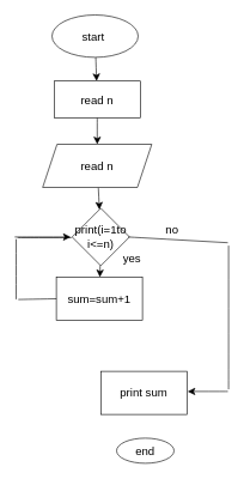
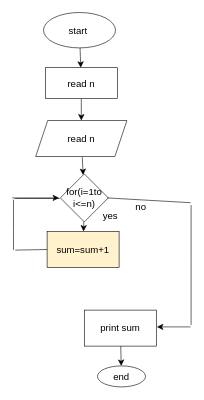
- <mxCell id="21" value="no" style="text;html=1;align=center;verticalAlign=middle;resizable=0;points=[];autosize=1;strokeColor=none;fillColor=none;fontSize=16;" vertex="1" parent="1"><mxGeometry x="221" y="302" width="36" height="31" as="geometry" /></mxCell>
+ <mxCell id="21" value="no" style="text;html=1;align=center;verticalAlign=middle;resizable=0;points=[];autosize=1;strokeColor=none;fillColor=none;fontSize=16;" vertex="1" parent="1"><mxGeometry x="216" y="327" width="36" height="31" as="geometry" /></mxCell>
- <mxCell id="9" value="print(i=1to&lt;br&gt;i&amp;lt;=n)" style="rhombus;whiteSpace=wrap;html=1;fontSize=16;" vertex="1" parent="1"><mxGeometry x="100" y="289" width="80" height="80" as="geometry" /></mxCell>
+ <mxCell id="9" value="for(i=1to&lt;br&gt;i&amp;lt;=n)" style="rhombus;whiteSpace=wrap;html=1;fontSize=16;" vertex="1" parent="1"><mxGeometry x="100" y="289" width="80" height="80" as="geometry" /></mxCell>
- <mxCell id="12" value="sum=sum+1" style="whiteSpace=wrap;html=1;fontSize=16;" vertex="1" parent="1"><mxGeometry x="78" y="385" width="120" height="60" as="geometry" /></mxCell>
+ <mxCell id="12" value="sum=sum+1" style="whiteSpace=wrap;html=1;fontSize=16;fillColor=#fff2cc;" vertex="1" parent="1"><mxGeometry x="78" y="385" width="120" height="60" as="geometry" /></mxCell>
+ <mxCell id="13" value="" style="edgeStyle=none;curved=1;rounded=0;orthogonalLoop=1;jettySize=auto;html=1;fontSize=12;startSize=8;endSize=8;" edge="1" parent="1" source="14" target="18"><mxGeometry relative="1" as="geometry" /></mxCell>
